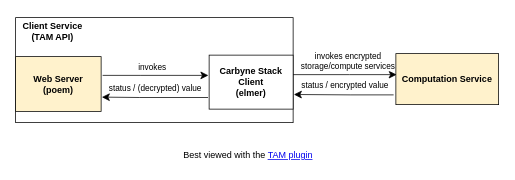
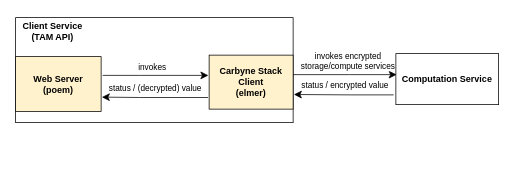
- <mxCell id="8" value="&lt;b style=&quot;border-color: var(--border-color);&quot;&gt;Computation Service&lt;/b&gt;" style="rounded=0;whiteSpace=wrap;html=1;fillColor=#fff2cc;" parent="1" vertex="1" connectable="0"><mxGeometry x="527" y="71" width="137" height="68" as="geometry" /></mxCell>
+ <mxCell id="8" value="&lt;b style=&quot;border-color: var(--border-color);&quot;&gt;Computation Service&lt;/b&gt;" style="rounded=0;whiteSpace=wrap;html=1;" parent="1" vertex="1" connectable="0"><mxGeometry x="527" y="71" width="137" height="68" as="geometry" /></mxCell>
- <mxCell id="4" value="&lt;b style=&quot;border-color: var(--border-color);&quot;&gt;Carbyne Stack&lt;br&gt;Client&lt;br&gt;(elmer)&lt;br&gt;&lt;/b&gt;" style="rounded=0;whiteSpace=wrap;html=1;" parent="1" vertex="1" connectable="0"><mxGeometry x="278" y="73" width="112" height="72" as="geometry" /></mxCell>
+ <mxCell id="4" value="&lt;b style=&quot;border-color: var(--border-color);&quot;&gt;Carbyne Stack&lt;br&gt;Client&lt;br&gt;(elmer)&lt;br&gt;&lt;/b&gt;" style="rounded=0;whiteSpace=wrap;html=1;fillColor=#fff2cc;" parent="1" vertex="1" connectable="0"><mxGeometry x="278" y="73" width="112" height="72" as="geometry" /></mxCell>
- <mxCell id="2" value="Best viewed with the &lt;a href=&quot;https://github.com/ariel-bentu/tam-drawio&quot;&gt;TAM plugin&lt;/a&gt;" style="text;html=1;shape=tamPluginMissing;" parent="1" vertex="1" connectable="0"><mxGeometry x="242" y="193" width="200" height="25" as="geometry" /></mxCell>
